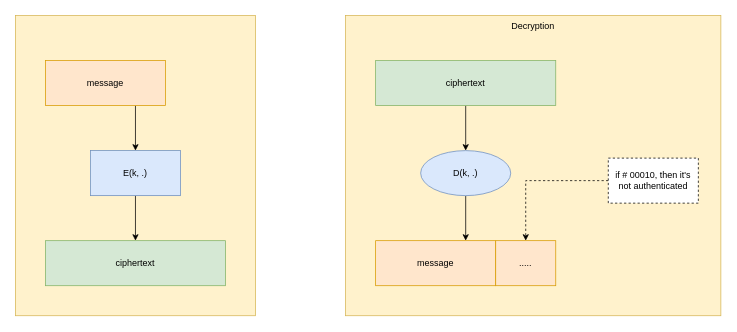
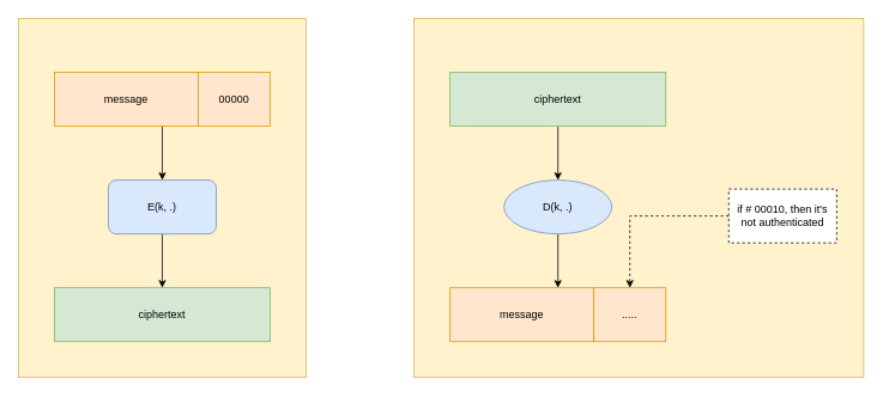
- <mxCell id="18" value="Decryption" style="text;html=1;align=center;verticalAlign=middle;whiteSpace=wrap;rounded=0;" vertex="1" parent="1"><mxGeometry x="680" y="20" width="60" height="30" as="geometry" /></mxCell>
+ <mxCell id="6" value="00000" style="rounded=0;whiteSpace=wrap;html=1;fillColor=#ffe6cc;strokeColor=#d79b00;" vertex="1" parent="1"><mxGeometry x="220" y="80" width="80" height="60" as="geometry" /></mxCell>
- <mxCell id="8" value="E(k, .)" style="rounded=0;whiteSpace=wrap;html=1;fillColor=#dae8fc;strokeColor=#6c8ebf;" vertex="1" parent="1"><mxGeometry x="120" y="200" width="120" height="60" as="geometry" /></mxCell>
+ <mxCell id="8" value="E(k, .)" style="whiteSpace=wrap;html=1;fillColor=#dae8fc;strokeColor=#6c8ebf;rounded=1;" vertex="1" parent="1"><mxGeometry x="120" y="200" width="120" height="60" as="geometry" /></mxCell>
